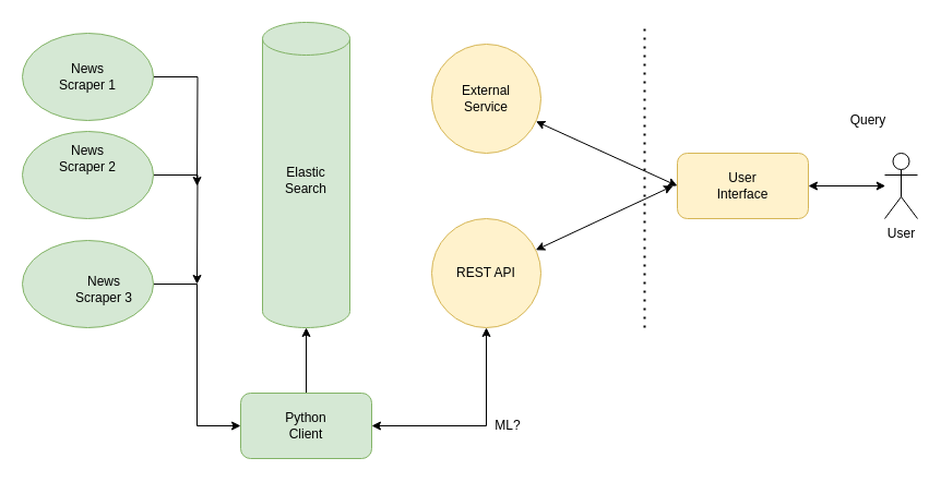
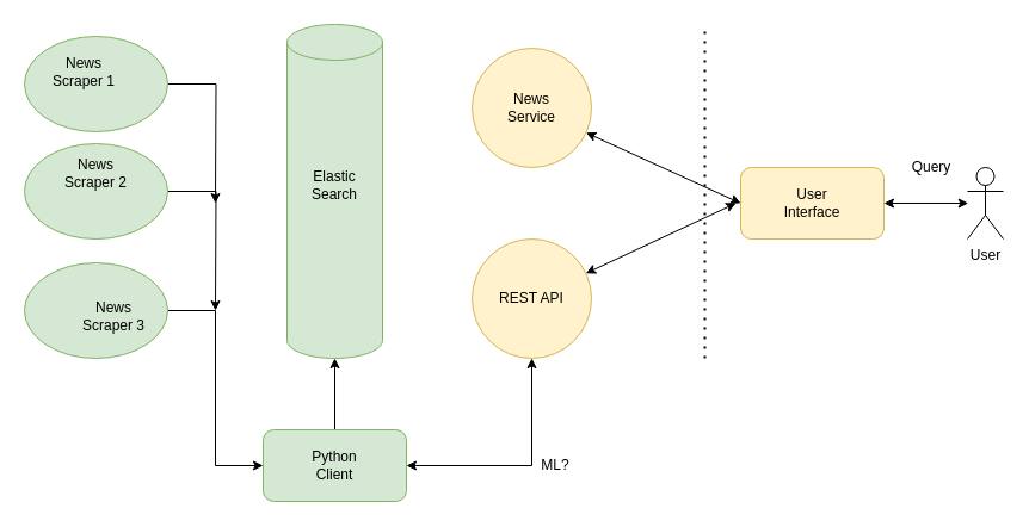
- <mxCell id="15" value="News Scraper 1" style="text;html=1;strokeColor=none;fillColor=none;align=center;verticalAlign=middle;whiteSpace=wrap;rounded=0;" parent="1" vertex="1"><mxGeometry x="50" y="55" width="60" height="30" as="geometry" /></mxCell>
+ <mxCell id="15" value="News Scraper 1" style="text;html=1;strokeColor=none;fillColor=none;align=center;verticalAlign=middle;whiteSpace=wrap;rounded=0;" parent="1" vertex="1"><mxGeometry x="40" y="45" width="60" height="30" as="geometry" /></mxCell>
- <mxCell id="27" value="External Service" style="text;html=1;strokeColor=none;fillColor=none;align=center;verticalAlign=middle;whiteSpace=wrap;rounded=0;" parent="1" vertex="1"><mxGeometry x="415" y="75" width="60" height="30" as="geometry" /></mxCell>
+ <mxCell id="27" value="News Service" style="text;html=1;strokeColor=none;fillColor=none;align=center;verticalAlign=middle;whiteSpace=wrap;rounded=0;" parent="1" vertex="1"><mxGeometry x="415" y="75" width="60" height="30" as="geometry" /></mxCell>
- <mxCell id="24" value="Query" style="text;html=1;strokeColor=none;fillColor=none;align=center;verticalAlign=middle;whiteSpace=wrap;rounded=0;" parent="1" vertex="1"><mxGeometry x="765" y="95" width="60" height="30" as="geometry" /></mxCell>
+ <mxCell id="24" value="Query" style="text;html=1;strokeColor=none;fillColor=none;align=center;verticalAlign=middle;whiteSpace=wrap;rounded=0;" parent="1" vertex="1"><mxGeometry x="750" y="125" width="60" height="30" as="geometry" /></mxCell>
- <mxCell id="18" value="Elastic Search" style="text;html=1;strokeColor=none;fillColor=none;align=center;verticalAlign=middle;whiteSpace=wrap;rounded=0;" parent="1" vertex="1"><mxGeometry x="250" y="150" width="60" height="30" as="geometry" /></mxCell>
+ <mxCell id="18" value="Elastic Search" style="text;html=1;strokeColor=none;fillColor=none;align=center;verticalAlign=middle;whiteSpace=wrap;rounded=0;" parent="1" vertex="1"><mxGeometry x="250" y="140" width="60" height="30" as="geometry" /></mxCell>
